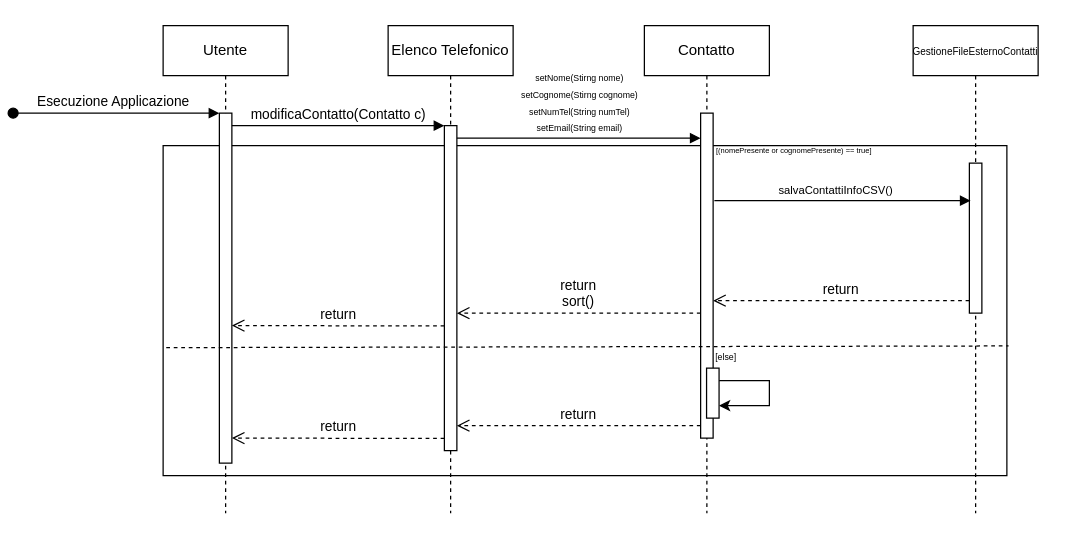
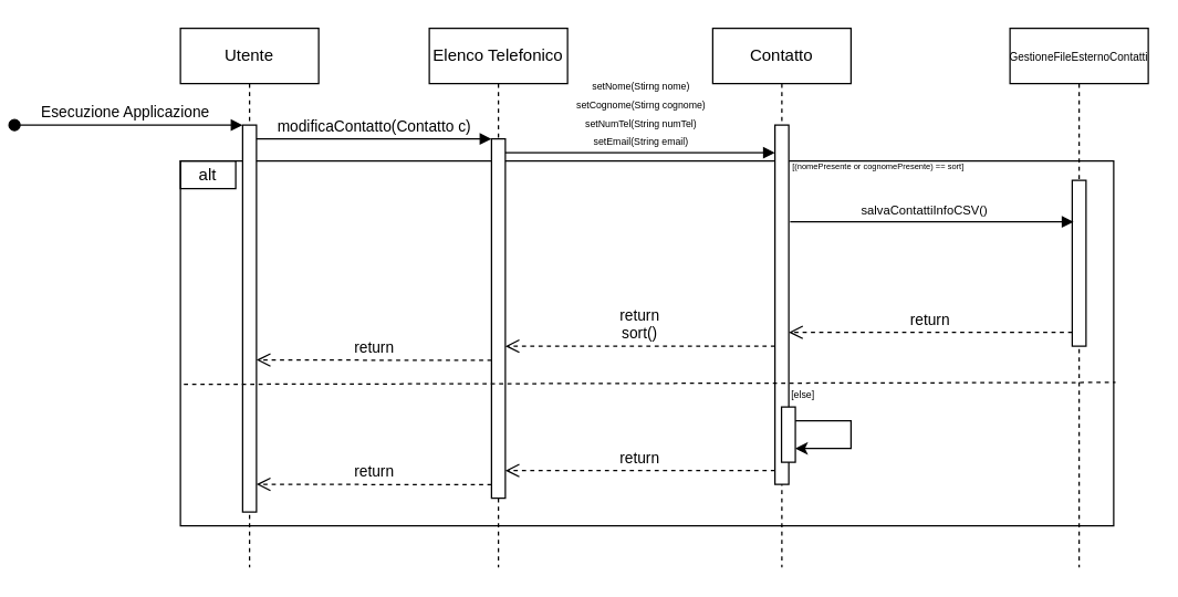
- <mxCell id="15" value="&lt;span style=&quot;font-size: 6px;&quot;&gt;[(nomePresente or cognomePresente) == true]&lt;/span&gt;" style="text;html=1;align=center;verticalAlign=middle;whiteSpace=wrap;rounded=0;" parent="1" vertex="1"><mxGeometry x="460" y="113" width="130" height="10" as="geometry" /></mxCell>
+ <mxCell id="15" value="&lt;span style=&quot;font-size: 6px;&quot;&gt;[(nomePresente or cognomePresente) == sort]&lt;/span&gt;" style="text;html=1;align=center;verticalAlign=middle;whiteSpace=wrap;rounded=0;" parent="1" vertex="1"><mxGeometry x="460" y="113" width="130" height="10" as="geometry" /></mxCell>
+ <mxCell id="14" value="alt" style="rounded=0;whiteSpace=wrap;html=1;fillColor=none;" parent="1" vertex="1"><mxGeometry x="20" y="116" width="40" height="20" as="geometry" /></mxCell>
